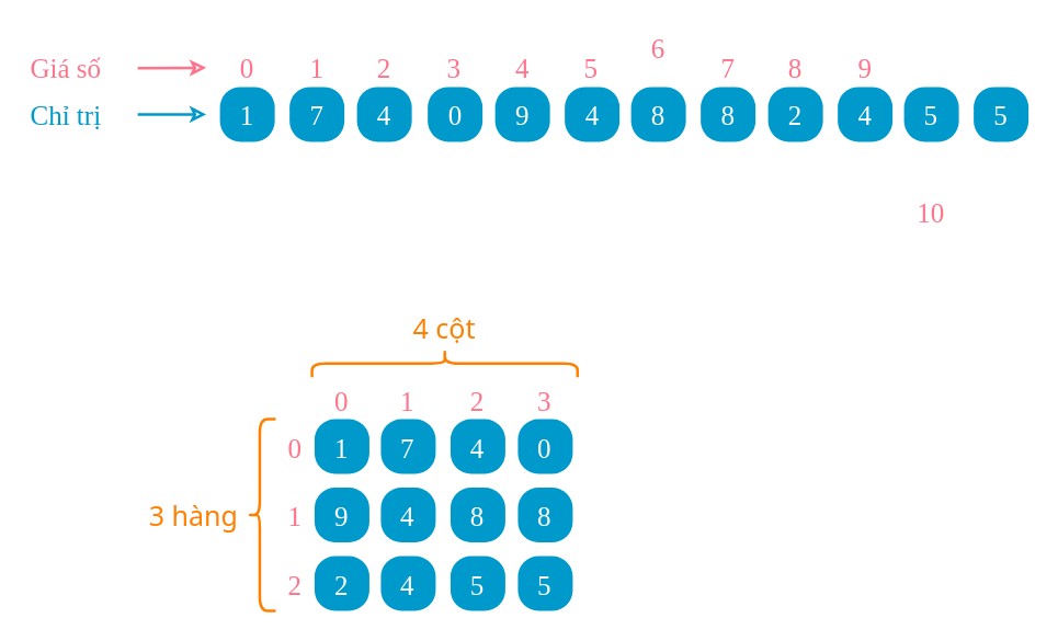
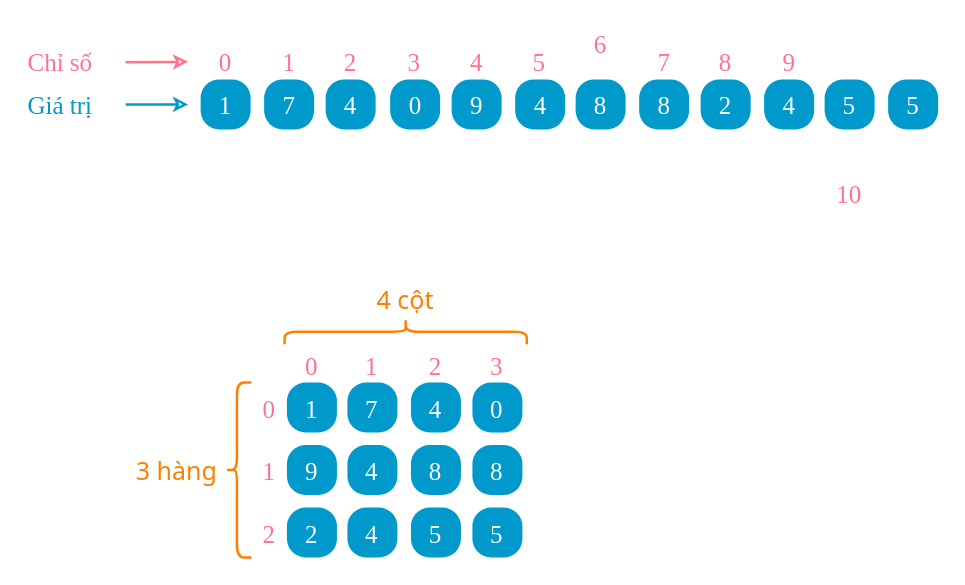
- <mxCell id="25" value="Giá số" style="rounded=1;whiteSpace=wrap;html=1;absoluteArcSize=1;arcSize=14;strokeWidth=2;fontFamily=consolas;fontSize=20;strokeColor=none;fontColor=#FF748C;fillColor=none;align=left;" parent="1" vertex="1"><mxGeometry x="20" y="35.5" width="80" height="27.5" as="geometry" /></mxCell>
+ <mxCell id="25" value="Chỉ số" style="rounded=1;whiteSpace=wrap;html=1;absoluteArcSize=1;arcSize=14;strokeWidth=2;fontFamily=consolas;fontSize=20;strokeColor=none;fontColor=#FF748C;fillColor=none;align=left;" parent="1" vertex="1"><mxGeometry x="20" y="35.5" width="80" height="27.5" as="geometry" /></mxCell>
- <mxCell id="26" value="Chỉ trị" style="rounded=1;whiteSpace=wrap;html=1;absoluteArcSize=1;arcSize=14;strokeWidth=2;fontFamily=consolas;fontSize=20;strokeColor=none;fontColor=#0099CC;fillColor=none;align=left;" parent="1" vertex="1"><mxGeometry x="20" y="69.25" width="80" height="27.5" as="geometry" /></mxCell>
+ <mxCell id="26" value="Giá trị" style="rounded=1;whiteSpace=wrap;html=1;absoluteArcSize=1;arcSize=14;strokeWidth=2;fontFamily=consolas;fontSize=20;strokeColor=none;fontColor=#0099CC;fillColor=none;align=left;" parent="1" vertex="1"><mxGeometry x="20" y="69.25" width="80" height="27.5" as="geometry" /></mxCell>
